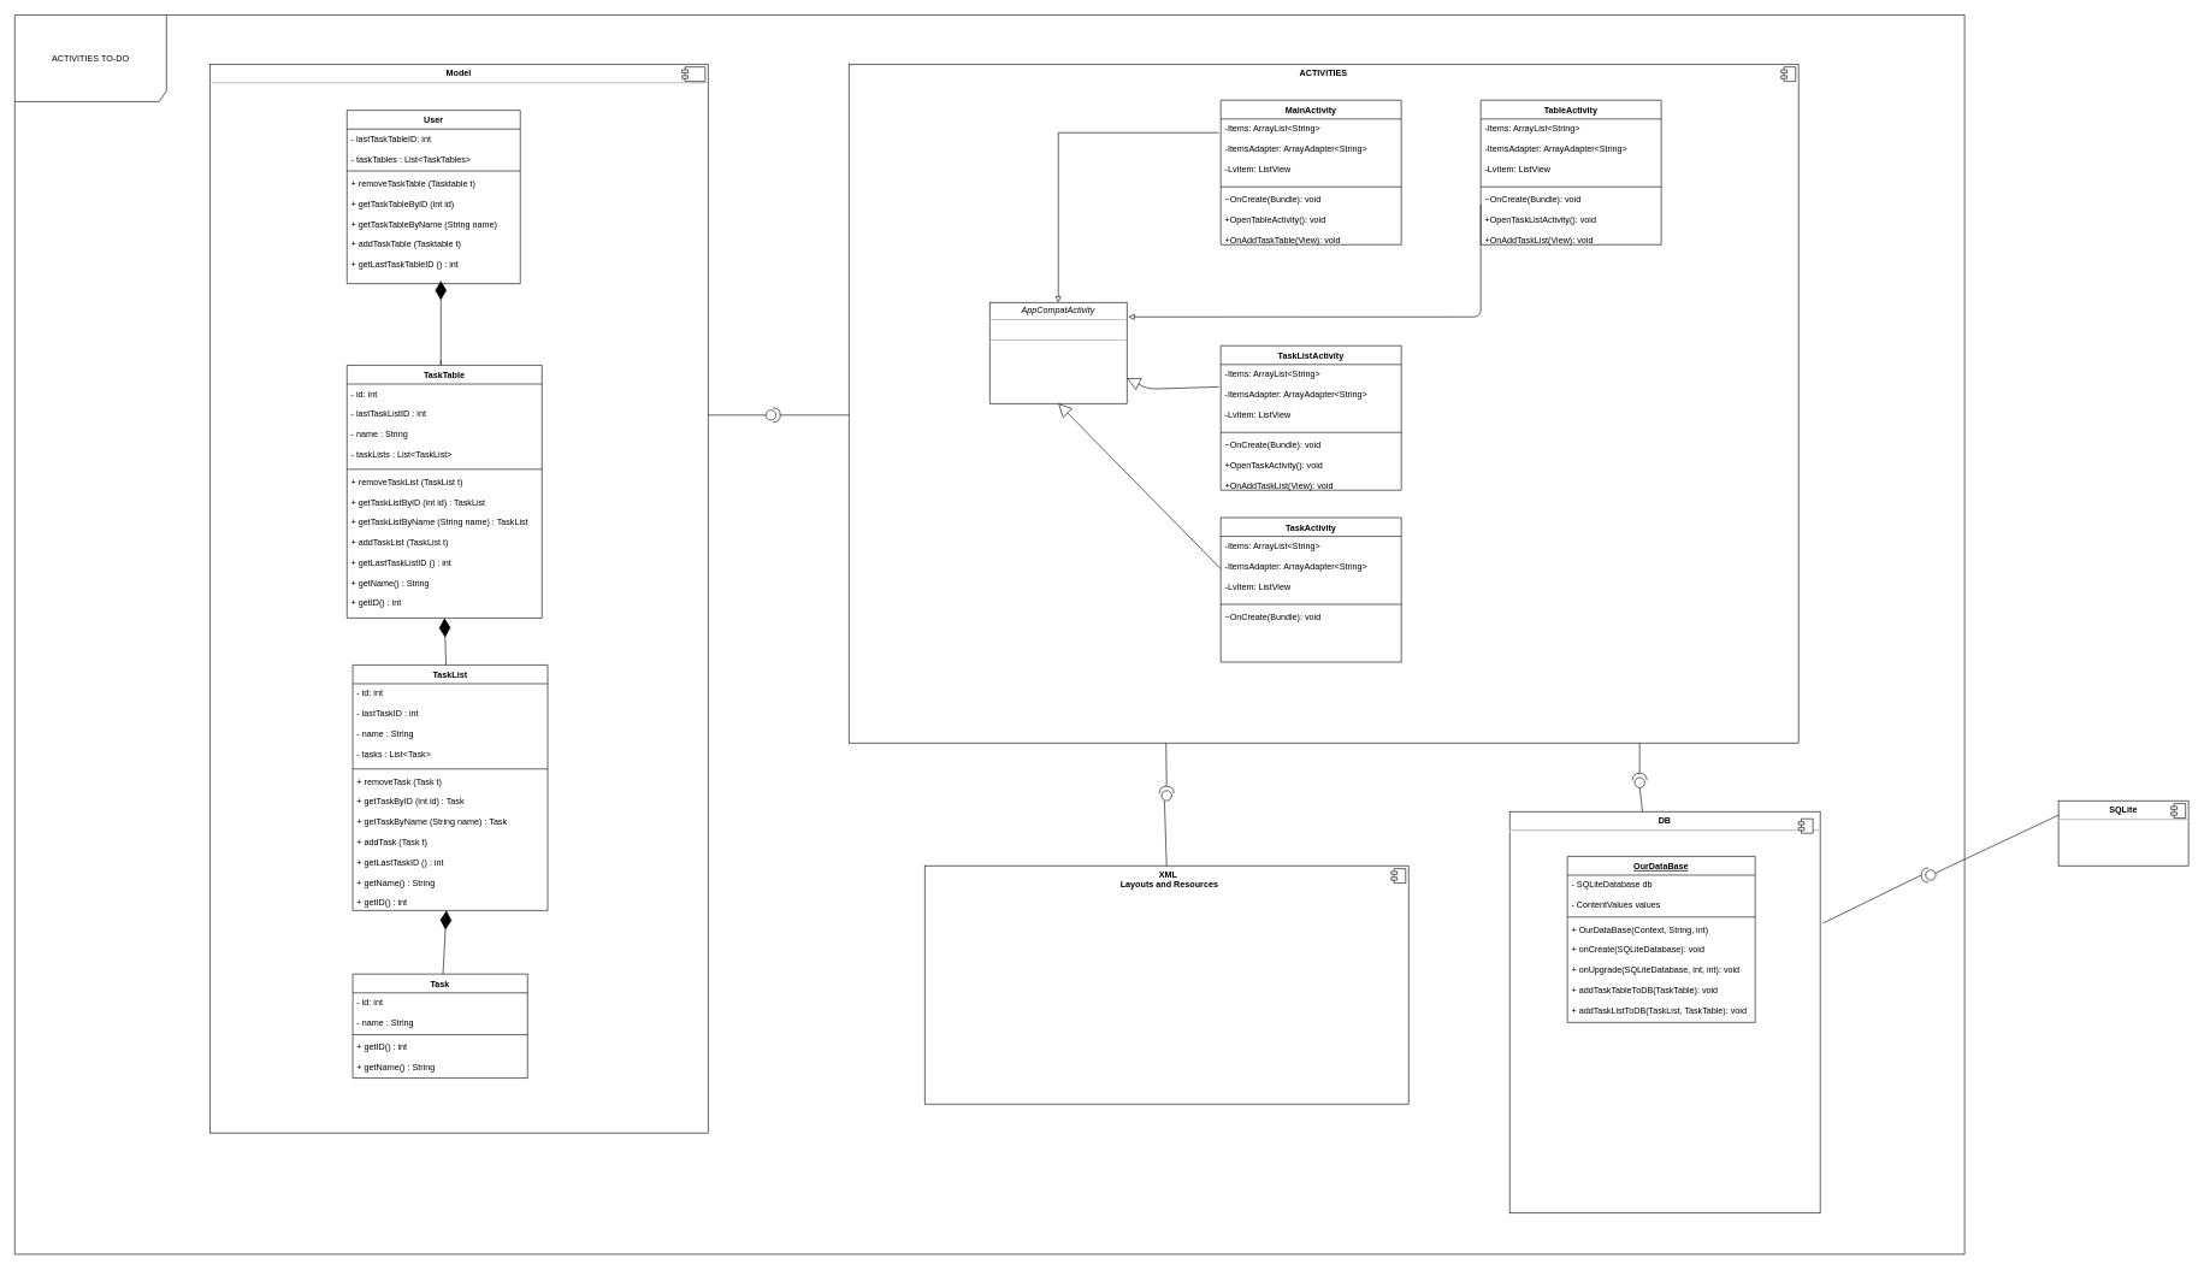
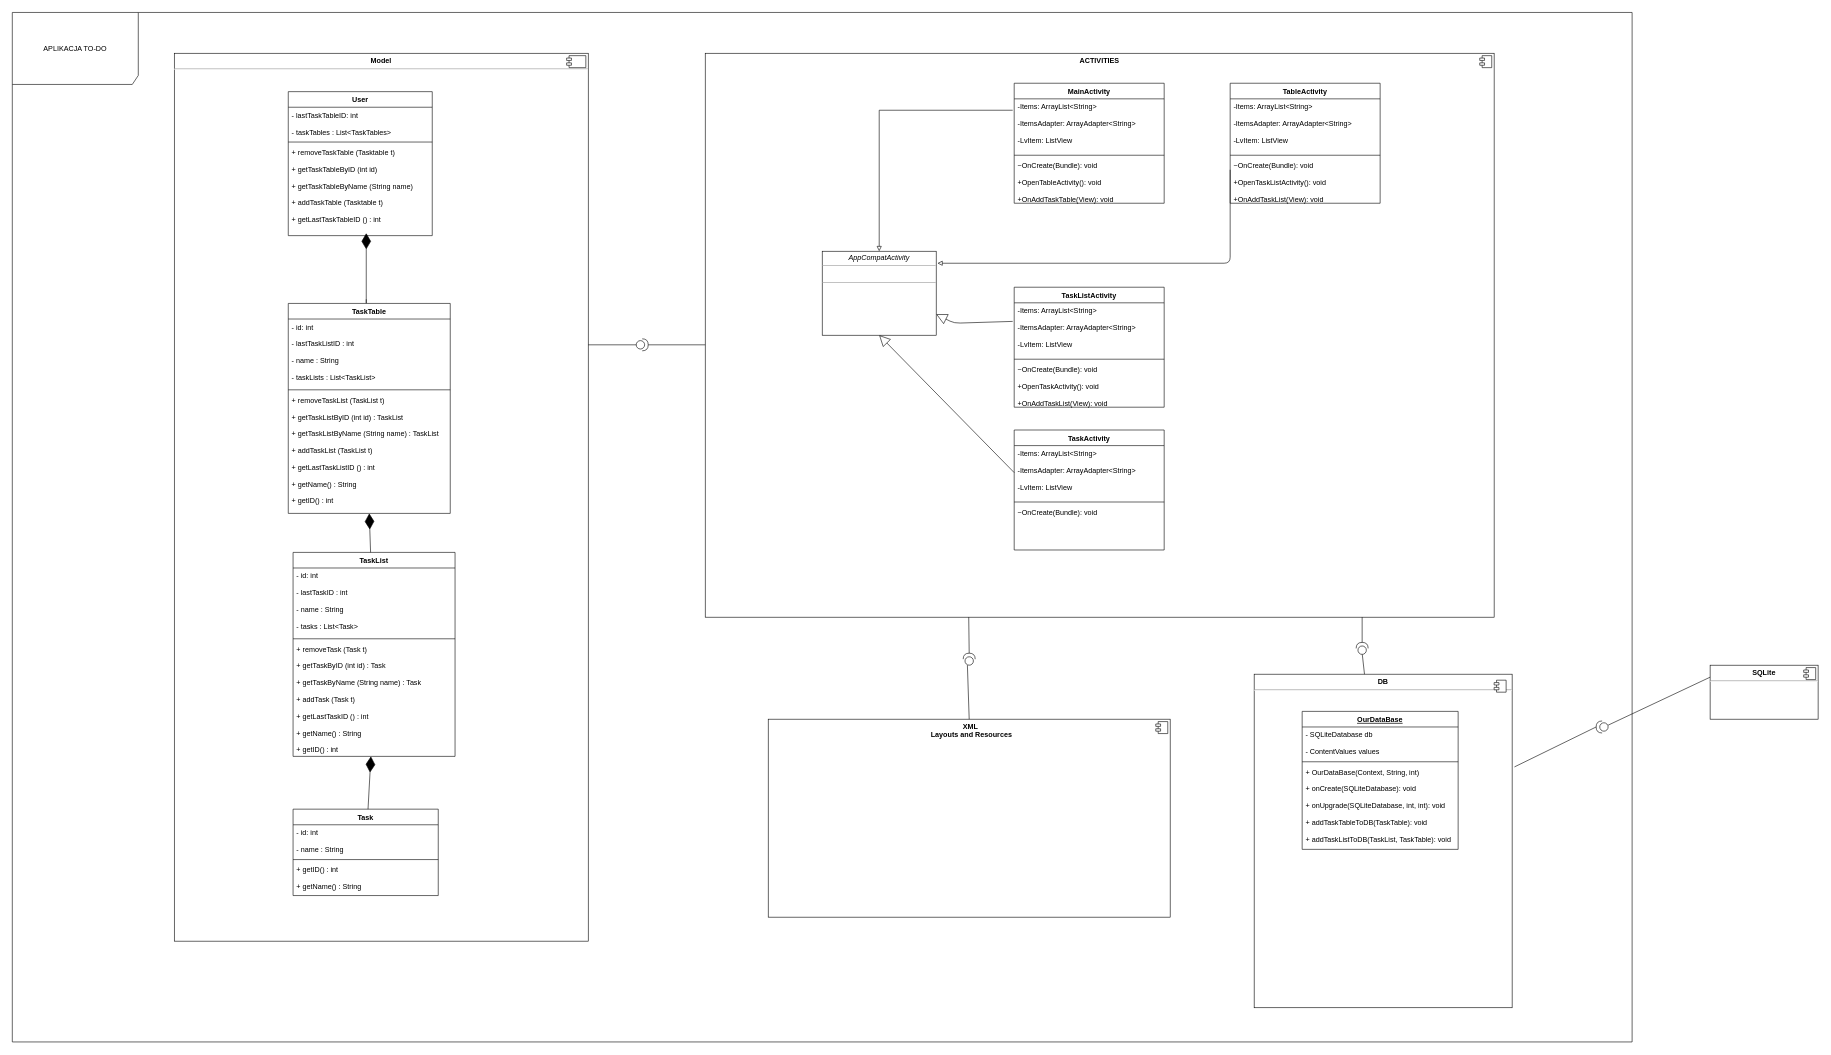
- <mxCell id="68" value="ACTIVITIES TO-DO" style="shape=umlFrame;whiteSpace=wrap;html=1;fillColor=#ffffff;gradientColor=#ffffff;width=210;height=120;" vertex="1" parent="1"><mxGeometry x="20" y="20" width="2700" height="1716" as="geometry" /></mxCell>
+ <mxCell id="68" value="APLIKACJA TO-DO" style="shape=umlFrame;whiteSpace=wrap;html=1;fillColor=#ffffff;gradientColor=#ffffff;width=210;height=120;" vertex="1" parent="1"><mxGeometry x="20" y="20" width="2700" height="1716" as="geometry" /></mxCell>
